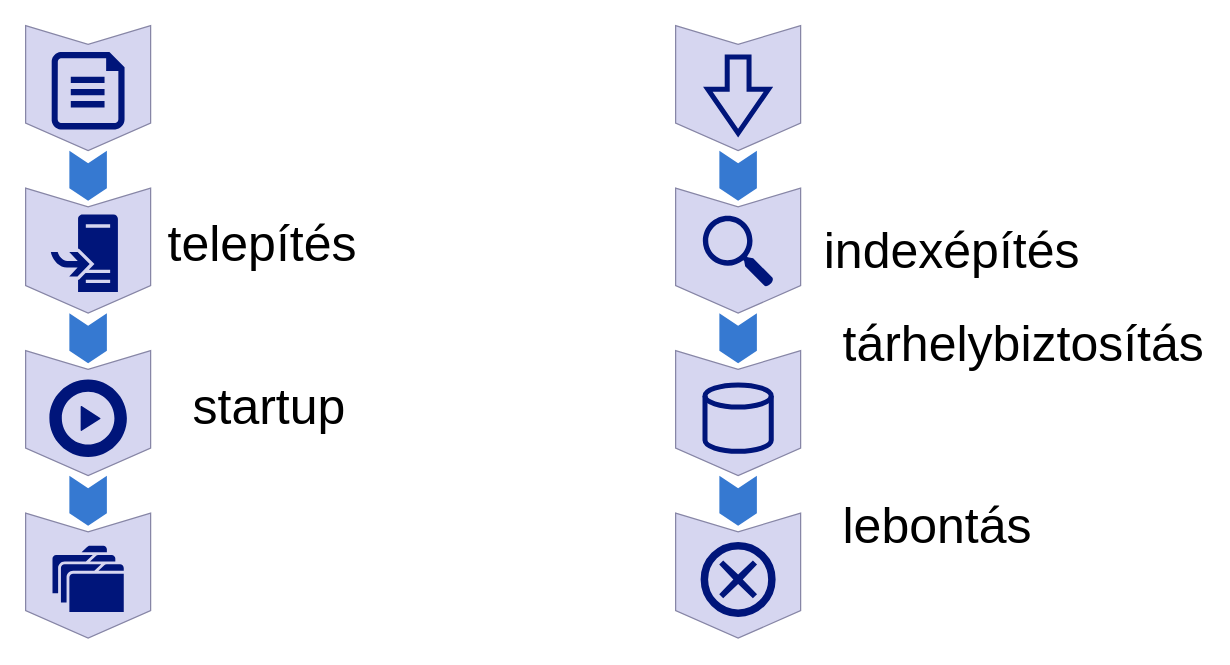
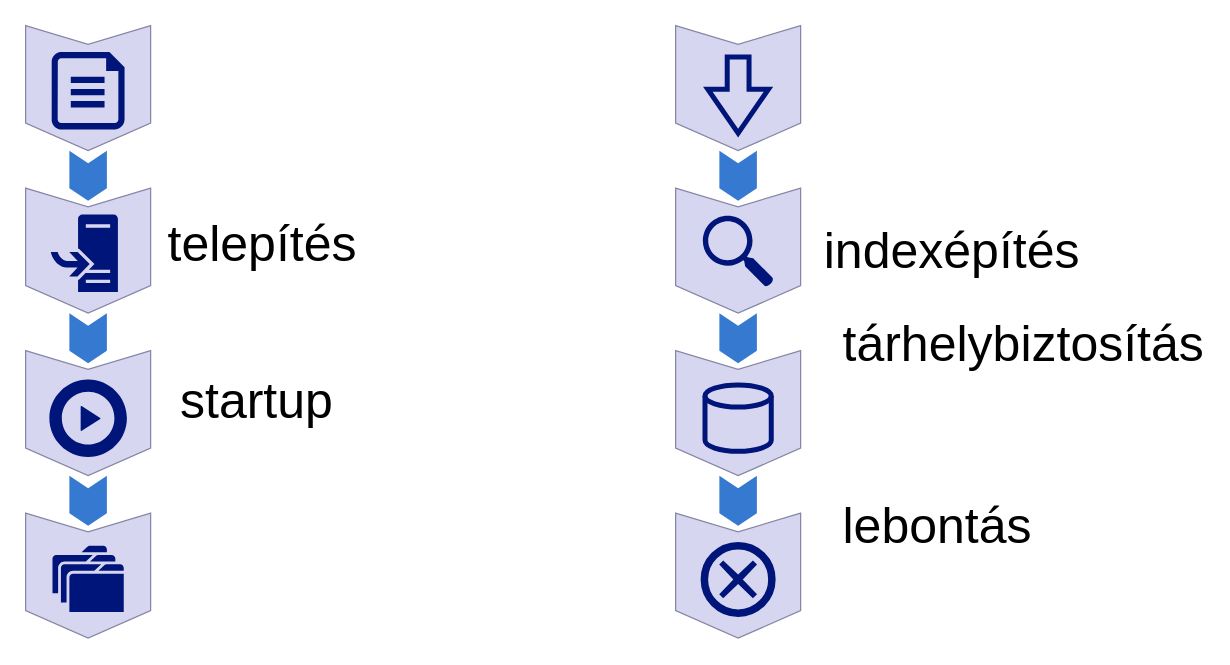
- <mxCell id="8" value="startup" style="text;strokeColor=none;fillColor=none;html=1;fontSize=40;fontStyle=0;verticalAlign=middle;align=left;fontFamily=Helvetica;horizontal=1;" vertex="1" parent="1"><mxGeometry x="152" y="291" width="290" height="65" as="geometry" /></mxCell>
+ <mxCell id="8" value="startup" style="text;strokeColor=none;fillColor=none;html=1;fontSize=40;fontStyle=0;verticalAlign=middle;align=left;fontFamily=Helvetica;horizontal=1;" vertex="1" parent="1"><mxGeometry x="142" y="286" width="290" height="65" as="geometry" /></mxCell>
